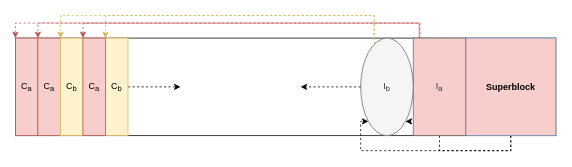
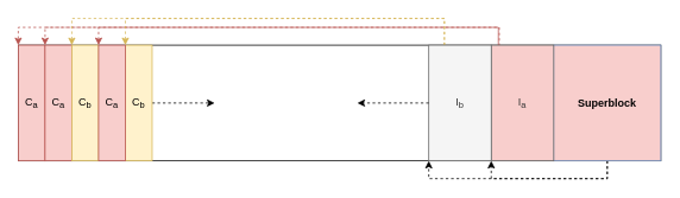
- <mxCell id="18" value="I&lt;sub&gt;b&lt;/sub&gt;" style="ellipse;whiteSpace=wrap;html=1;fillColor=#f5f5f5;strokeColor=#666666;fontColor=#333333;" parent="1" vertex="1"><mxGeometry x="480" y="50" width="70" height="130" as="geometry" /></mxCell>
+ <mxCell id="18" value="I&lt;sub&gt;b&lt;/sub&gt;" style="rounded=0;whiteSpace=wrap;html=1;fillColor=#f5f5f5;strokeColor=#666666;fontColor=#333333;" parent="1" vertex="1"><mxGeometry x="480" y="50" width="70" height="130" as="geometry" /></mxCell>
